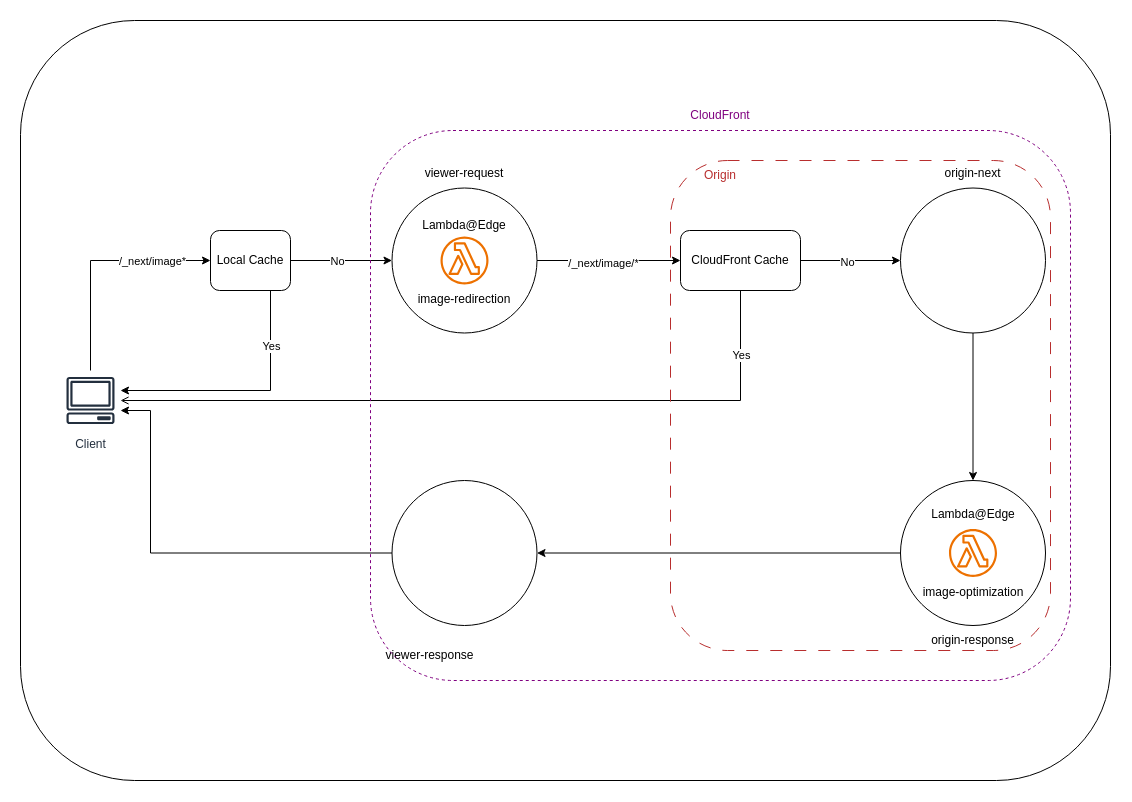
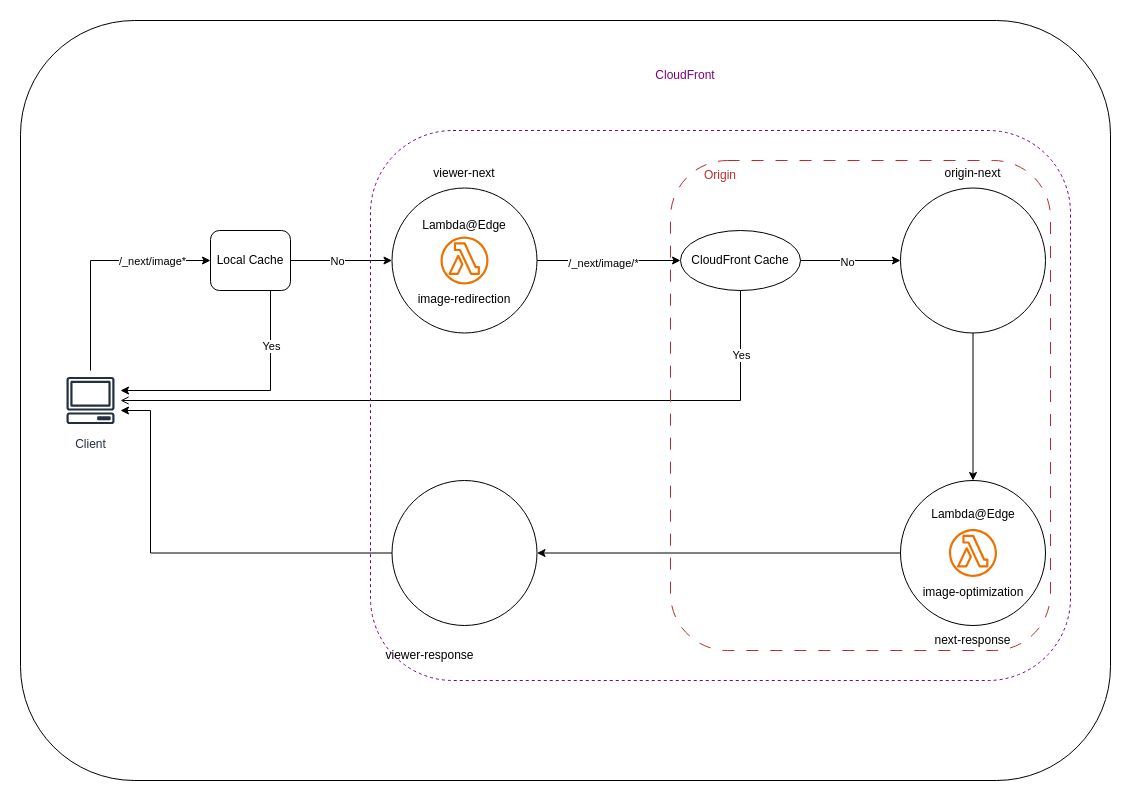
- <mxCell id="36" value="CloudFront" style="text;html=1;strokeColor=none;fillColor=none;align=center;verticalAlign=middle;whiteSpace=wrap;rounded=0;fontColor=#800080;" parent="1" vertex="1"><mxGeometry x="690" y="100" width="60" height="30" as="geometry" /></mxCell>
+ <mxCell id="36" value="CloudFront" style="text;html=1;strokeColor=none;fillColor=none;align=center;verticalAlign=middle;whiteSpace=wrap;rounded=0;fontColor=#800080;" parent="1" vertex="1"><mxGeometry x="655" y="60" width="60" height="30" as="geometry" /></mxCell>
- <mxCell id="27" value="viewer-request" style="text;html=1;strokeColor=none;fillColor=none;align=center;verticalAlign=middle;whiteSpace=wrap;rounded=0;" parent="1" vertex="1"><mxGeometry x="399" y="157.5" width="130" height="30" as="geometry" /></mxCell>
+ <mxCell id="27" value="viewer-next" style="text;html=1;strokeColor=none;fillColor=none;align=center;verticalAlign=middle;whiteSpace=wrap;rounded=0;" parent="1" vertex="1"><mxGeometry x="399" y="157.5" width="130" height="30" as="geometry" /></mxCell>
- <mxCell id="16" value="CloudFront Cache" style="rounded=1;whiteSpace=wrap;html=1;fillColor=none;" parent="1" vertex="1"><mxGeometry x="680" y="230" width="120" height="60" as="geometry" /></mxCell>
+ <mxCell id="16" value="CloudFront Cache" style="ellipse;whiteSpace=wrap;html=1;fillColor=none;" parent="1" vertex="1"><mxGeometry x="680" y="230" width="120" height="60" as="geometry" /></mxCell>
- <mxCell id="28" value="origin-response" style="text;html=1;strokeColor=none;fillColor=none;align=center;verticalAlign=middle;whiteSpace=wrap;rounded=0;" parent="1" vertex="1"><mxGeometry x="921.25" y="625" width="102.5" height="30" as="geometry" /></mxCell>
+ <mxCell id="28" value="next-response" style="text;html=1;strokeColor=none;fillColor=none;align=center;verticalAlign=middle;whiteSpace=wrap;rounded=0;" parent="1" vertex="1"><mxGeometry x="921.25" y="625" width="102.5" height="30" as="geometry" /></mxCell>
